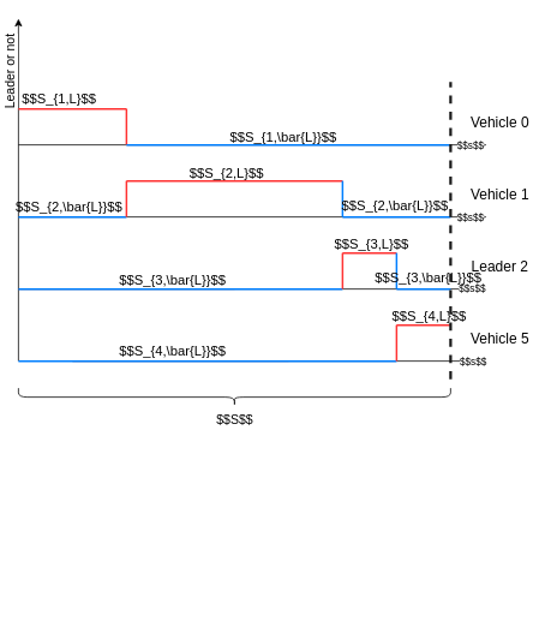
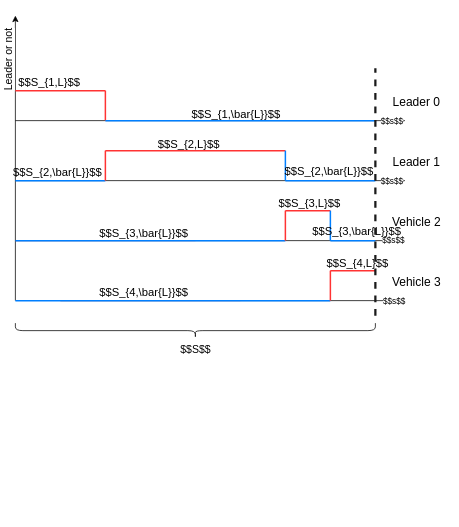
- <mxCell id="43" value="Vehicle 0" style="text;html=1;strokeColor=none;fillColor=none;align=center;verticalAlign=middle;whiteSpace=wrap;rounded=0;fontSize=16;" vertex="1" parent="1"><mxGeometry x="520" y="120" width="70" height="30" as="geometry" /></mxCell>
+ <mxCell id="43" value="Leader 0" style="text;html=1;strokeColor=none;fillColor=none;align=center;verticalAlign=middle;whiteSpace=wrap;rounded=0;fontSize=16;" vertex="1" parent="1"><mxGeometry x="520" y="120" width="70" height="30" as="geometry" /></mxCell>
- <mxCell id="44" value="Vehicle 1" style="text;html=1;strokeColor=none;fillColor=none;align=center;verticalAlign=middle;whiteSpace=wrap;rounded=0;fontSize=16;" vertex="1" parent="1"><mxGeometry x="520" y="200" width="70" height="30" as="geometry" /></mxCell>
+ <mxCell id="44" value="Leader 1" style="text;html=1;strokeColor=none;fillColor=none;align=center;verticalAlign=middle;whiteSpace=wrap;rounded=0;fontSize=16;" vertex="1" parent="1"><mxGeometry x="520" y="200" width="70" height="30" as="geometry" /></mxCell>
- <mxCell id="45" value="Leader 2" style="text;html=1;strokeColor=none;fillColor=none;align=center;verticalAlign=middle;whiteSpace=wrap;rounded=0;fontSize=16;" vertex="1" parent="1"><mxGeometry x="520" y="280" width="70" height="30" as="geometry" /></mxCell>
+ <mxCell id="45" value="Vehicle 2" style="text;html=1;strokeColor=none;fillColor=none;align=center;verticalAlign=middle;whiteSpace=wrap;rounded=0;fontSize=16;" vertex="1" parent="1"><mxGeometry x="520" y="280" width="70" height="30" as="geometry" /></mxCell>
- <mxCell id="46" value="Vehicle 5" style="text;html=1;strokeColor=none;fillColor=none;align=center;verticalAlign=middle;whiteSpace=wrap;rounded=0;fontSize=16;" vertex="1" parent="1"><mxGeometry x="520" y="360" width="70" height="30" as="geometry" /></mxCell>
+ <mxCell id="46" value="Vehicle 3" style="text;html=1;strokeColor=none;fillColor=none;align=center;verticalAlign=middle;whiteSpace=wrap;rounded=0;fontSize=16;" vertex="1" parent="1"><mxGeometry x="520" y="360" width="70" height="30" as="geometry" /></mxCell>
